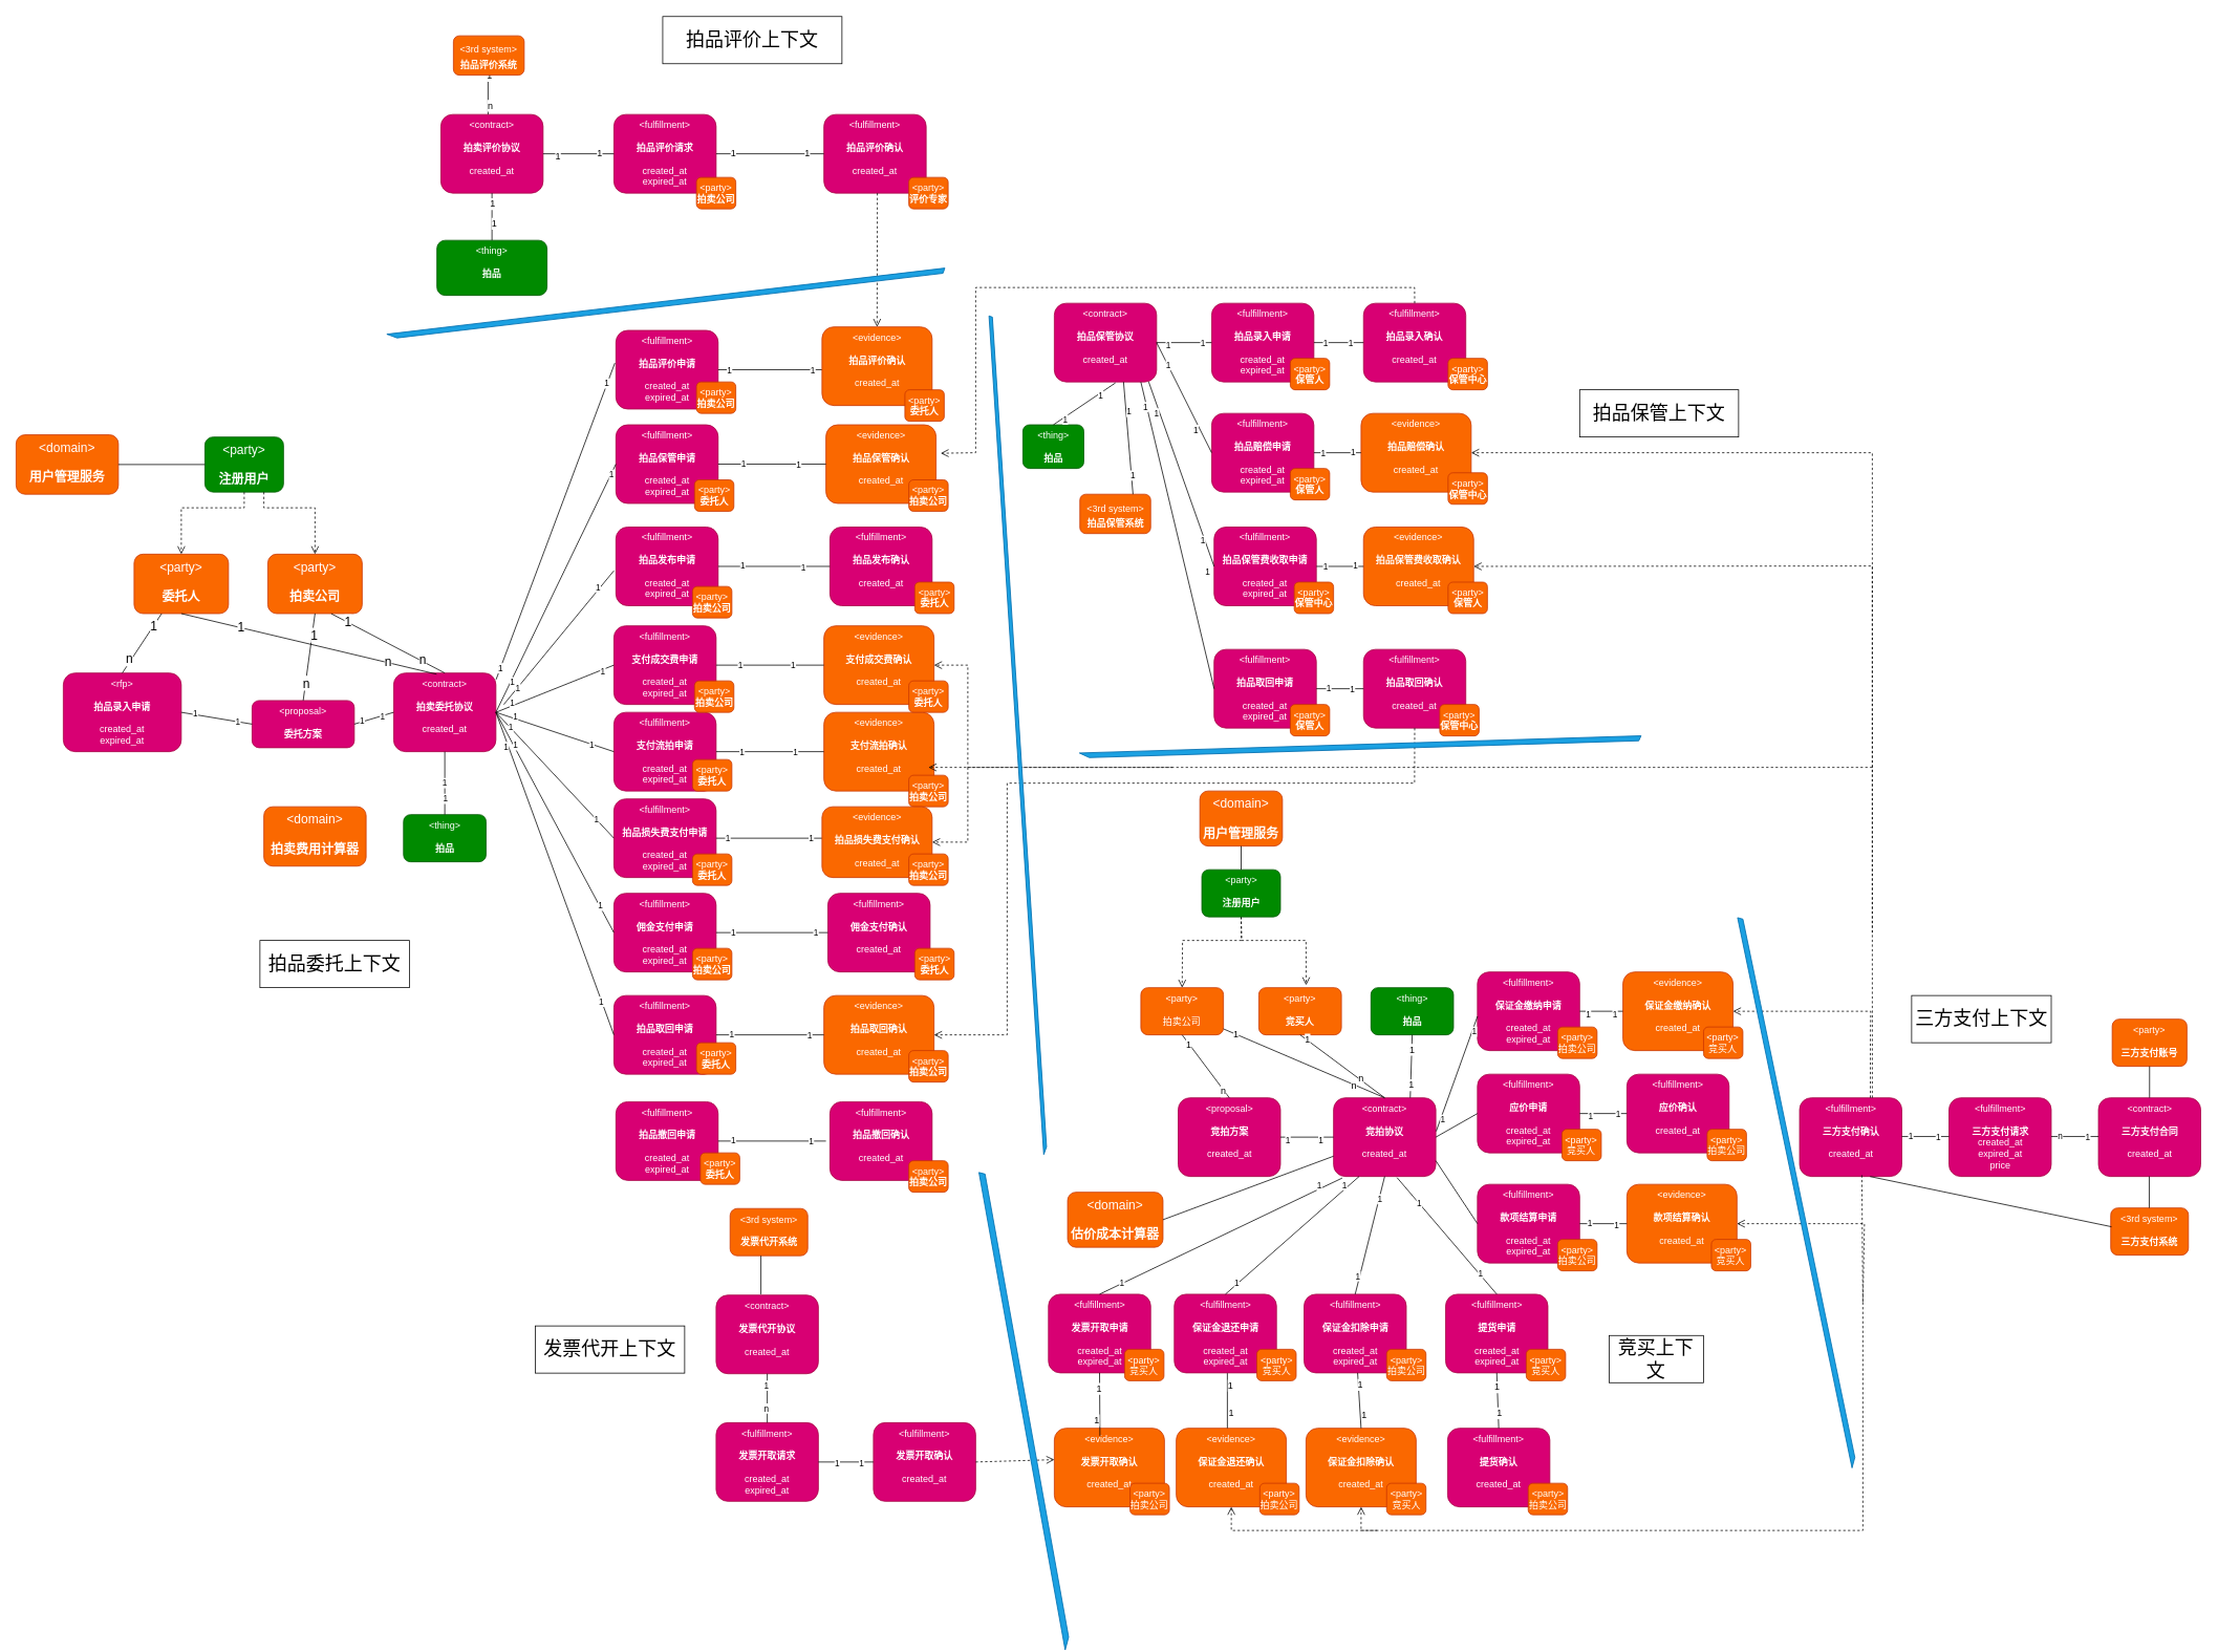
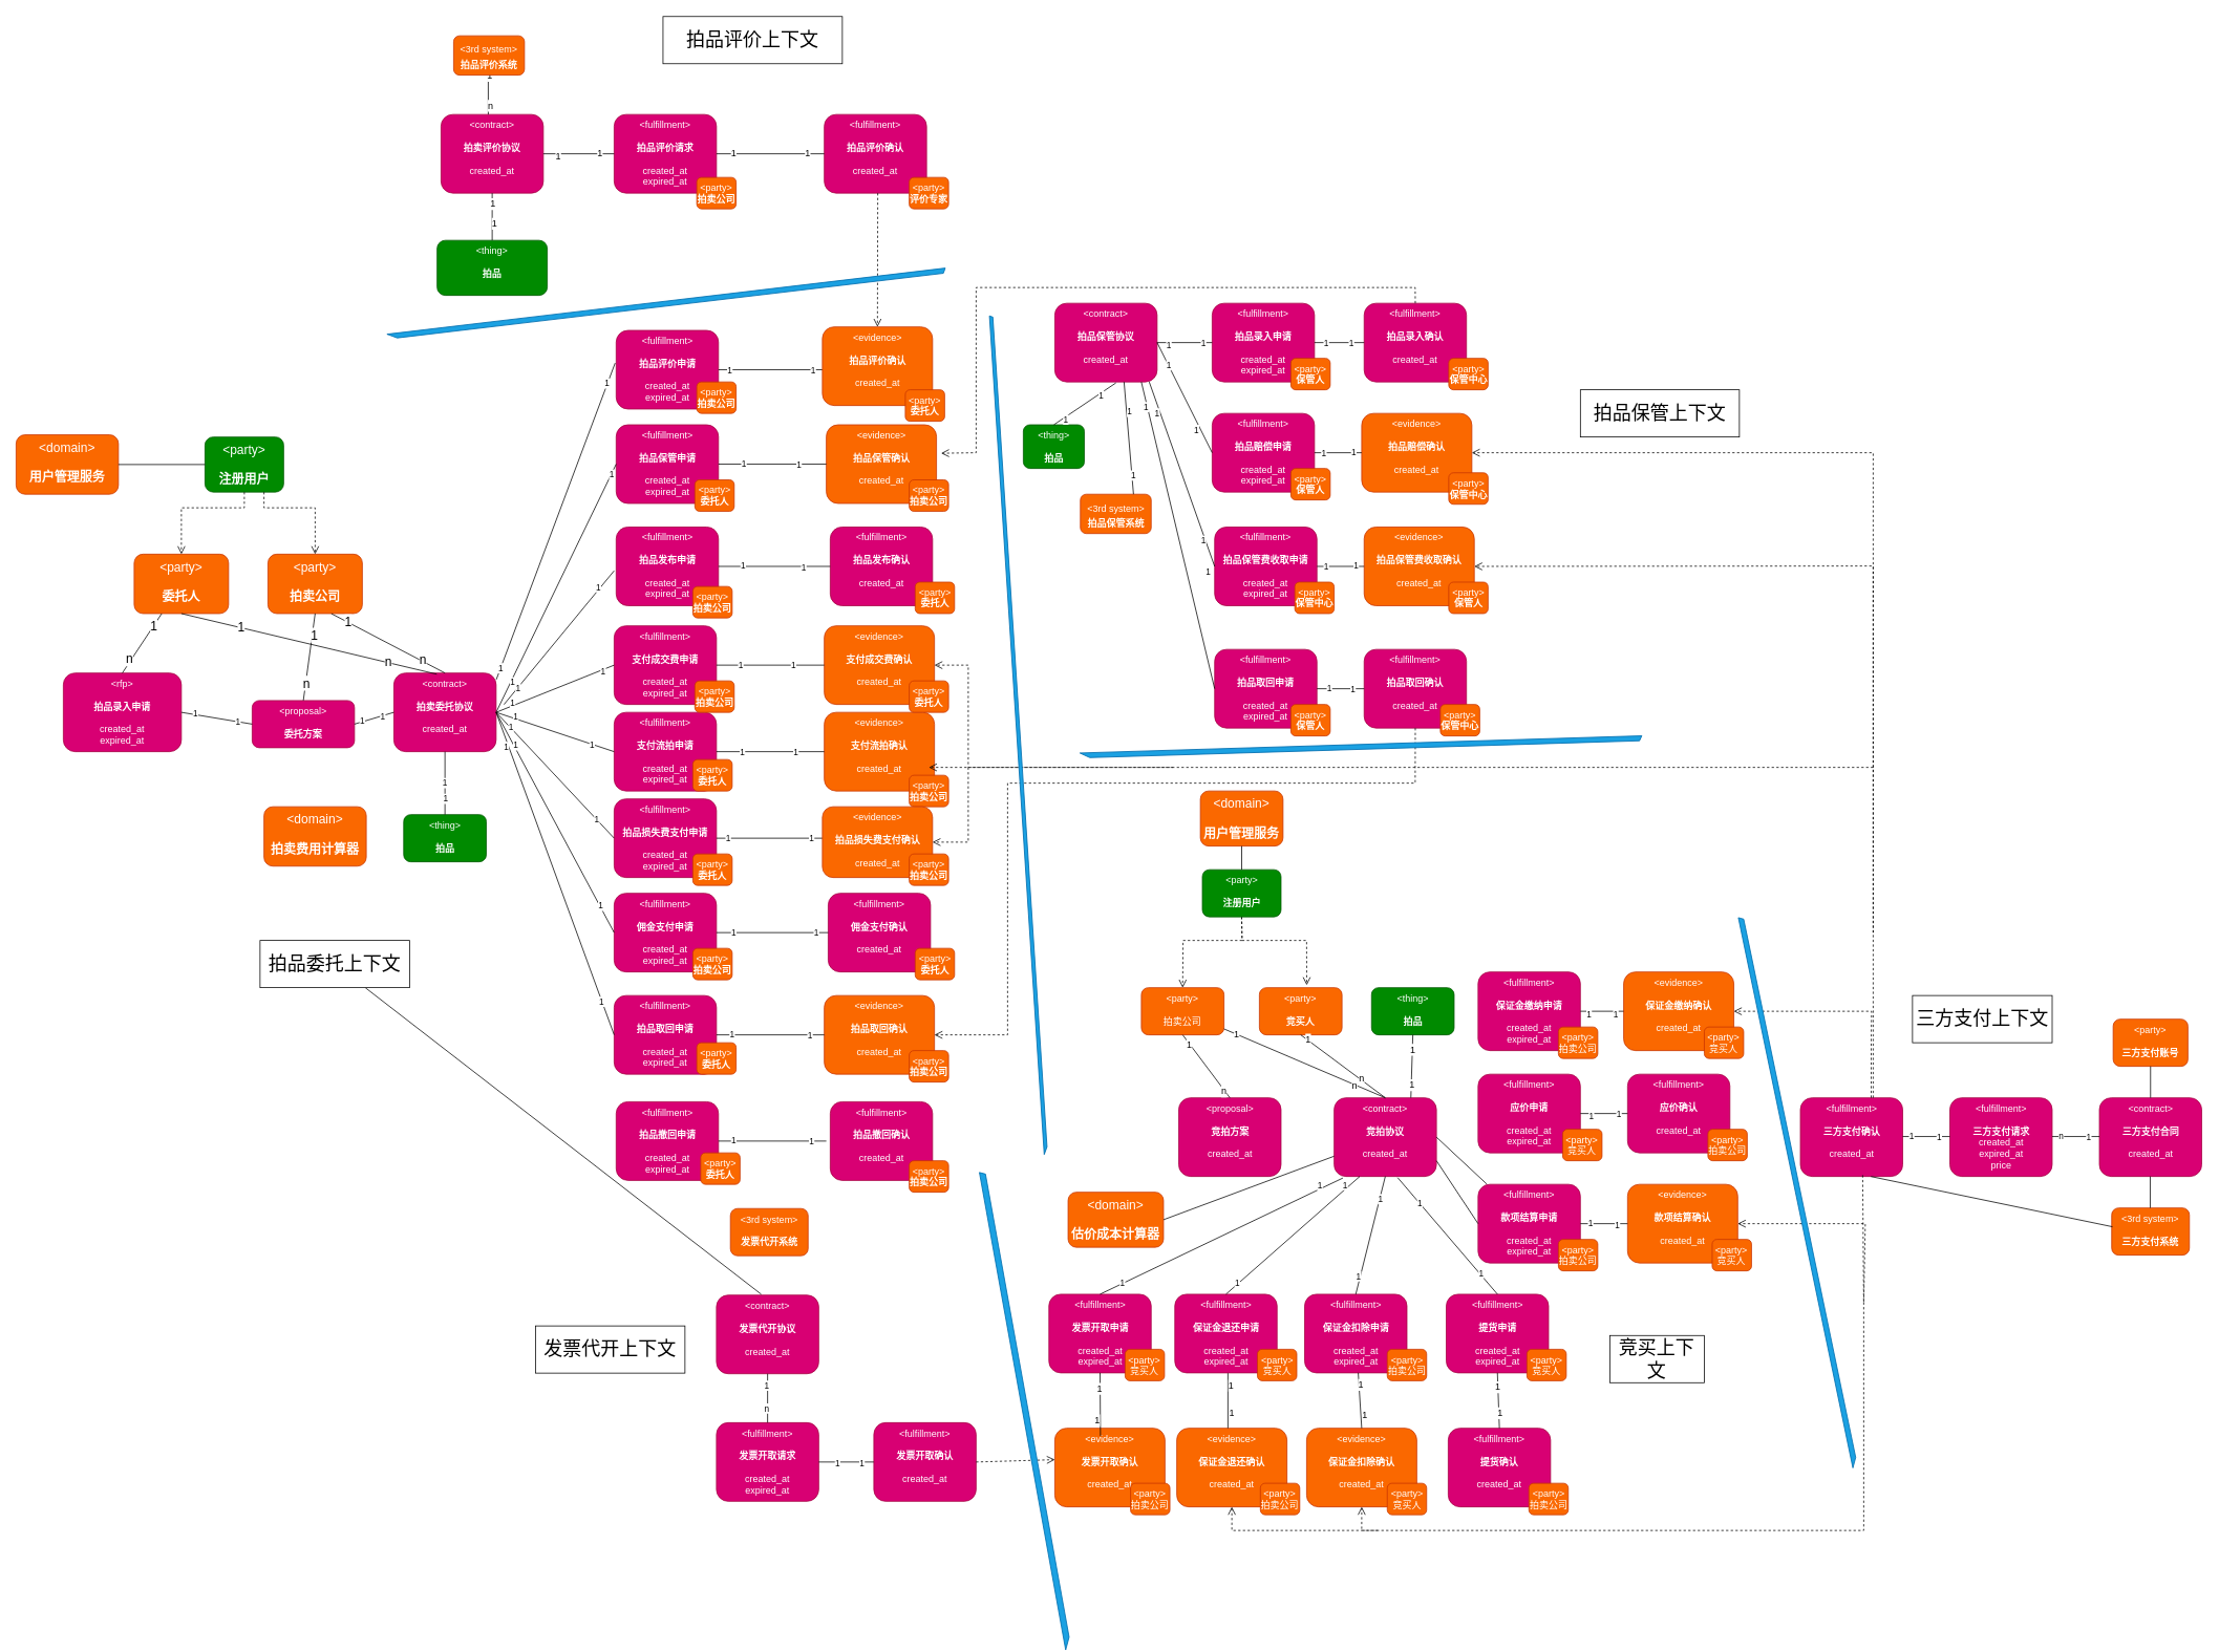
- <mxCell id="105" value="" style="endArrow=none;html=1;rounded=0;exitX=1.004;exitY=0.425;exitDx=0;exitDy=0;exitPerimeter=0;entryX=0.001;entryY=0.564;entryDx=0;entryDy=0;entryPerimeter=0;" parent="1" source="97" target="98" edge="1"><mxGeometry width="50" height="50" relative="1" as="geometry"><mxPoint x="1927.5" y="1225" as="sourcePoint" /><mxPoint x="1977.5" y="1175" as="targetPoint" /></mxGeometry></mxCell>
- <mxCell id="106" value="1" style="edgeLabel;html=1;align=center;verticalAlign=middle;resizable=0;points=[];" parent="105" vertex="1" connectable="0"><mxGeometry x="-0.776" y="-2" relative="1" as="geometry"><mxPoint as="offset" /></mxGeometry></mxCell>
- <mxCell id="107" value="1" style="edgeLabel;html=1;align=center;verticalAlign=middle;resizable=0;points=[];" parent="105" vertex="1" connectable="0"><mxGeometry x="0.747" y="-2" relative="1" as="geometry"><mxPoint as="offset" /></mxGeometry></mxCell>
- <mxCell id="114" value="" style="endArrow=none;html=1;rounded=0;entryX=0;entryY=0.5;entryDx=0;entryDy=0;exitX=1;exitY=0.5;exitDx=0;exitDy=0;" parent="1" source="97" target="100" edge="1"><mxGeometry width="50" height="50" relative="1" as="geometry"><mxPoint x="1855" y="1595" as="sourcePoint" /><mxPoint x="1905" y="1545" as="targetPoint" /></mxGeometry></mxCell>
+ <mxCell id="114" value="" style="endArrow=none;html=1;rounded=0;exitX=1;exitY=0.5;exitDx=0;exitDy=0;" parent="1" source="97" target="115" edge="1"><mxGeometry width="50" height="50" relative="1" as="geometry"><mxPoint x="1855" y="1595" as="sourcePoint" /><mxPoint x="1905" y="1545" as="targetPoint" /></mxGeometry></mxCell>
- <mxCell id="102" value="" style="endArrow=none;html=1;rounded=0;exitX=1;exitY=0.5;exitDx=0;exitDy=0;entryX=0;entryY=0.5;entryDx=0;entryDy=0;" parent="1" source="96" target="97" edge="1"><mxGeometry width="50" height="50" relative="1" as="geometry"><mxPoint x="1705" y="1335" as="sourcePoint" /><mxPoint x="1755" y="1285" as="targetPoint" /></mxGeometry></mxCell>
- <mxCell id="103" value="1" style="edgeLabel;html=1;align=center;verticalAlign=middle;resizable=0;points=[];" parent="102" vertex="1" connectable="0"><mxGeometry x="-0.719" y="-3" relative="1" as="geometry"><mxPoint as="offset" /></mxGeometry></mxCell>
- <mxCell id="104" value="1" style="edgeLabel;html=1;align=center;verticalAlign=middle;resizable=0;points=[];" parent="102" vertex="1" connectable="0"><mxGeometry x="0.512" y="-3" relative="1" as="geometry"><mxPoint as="offset" /></mxGeometry></mxCell>
- <mxCell id="293" value="" style="endArrow=none;html=1;rounded=0;exitX=0.438;exitY=-0.01;exitDx=0;exitDy=0;exitPerimeter=0;entryX=0.397;entryY=1;entryDx=0;entryDy=0;entryPerimeter=0;" edge="1" parent="1" source="288" target="292"><mxGeometry width="50" height="50" relative="1" as="geometry"><mxPoint x="1421.87" y="1505.79" as="sourcePoint" /><mxPoint x="1471.87" y="1455.79" as="targetPoint" /></mxGeometry></mxCell>
+ <mxCell id="293" value="" style="endArrow=none;html=1;rounded=0;exitX=0.438;exitY=-0.01;exitDx=0;exitDy=0;exitPerimeter=0;" edge="1" parent="1" source="288" target="307"><mxGeometry width="50" height="50" relative="1" as="geometry"><mxPoint x="1421.87" y="1505.79" as="sourcePoint" /><mxPoint x="1471.87" y="1455.79" as="targetPoint" /></mxGeometry></mxCell>
